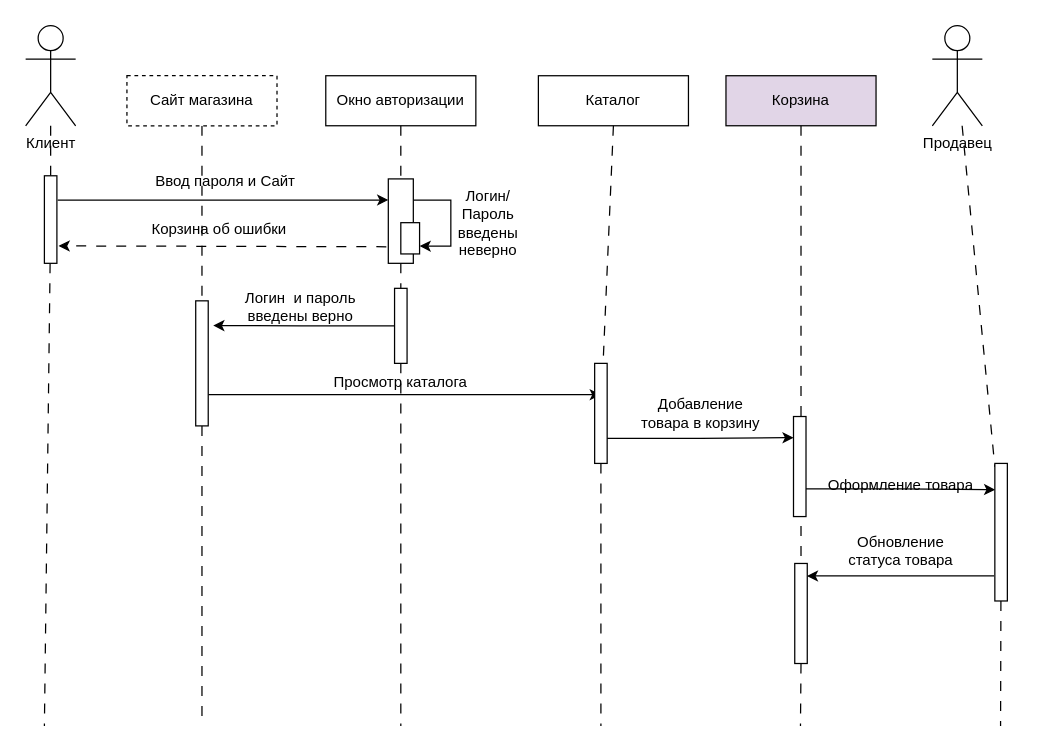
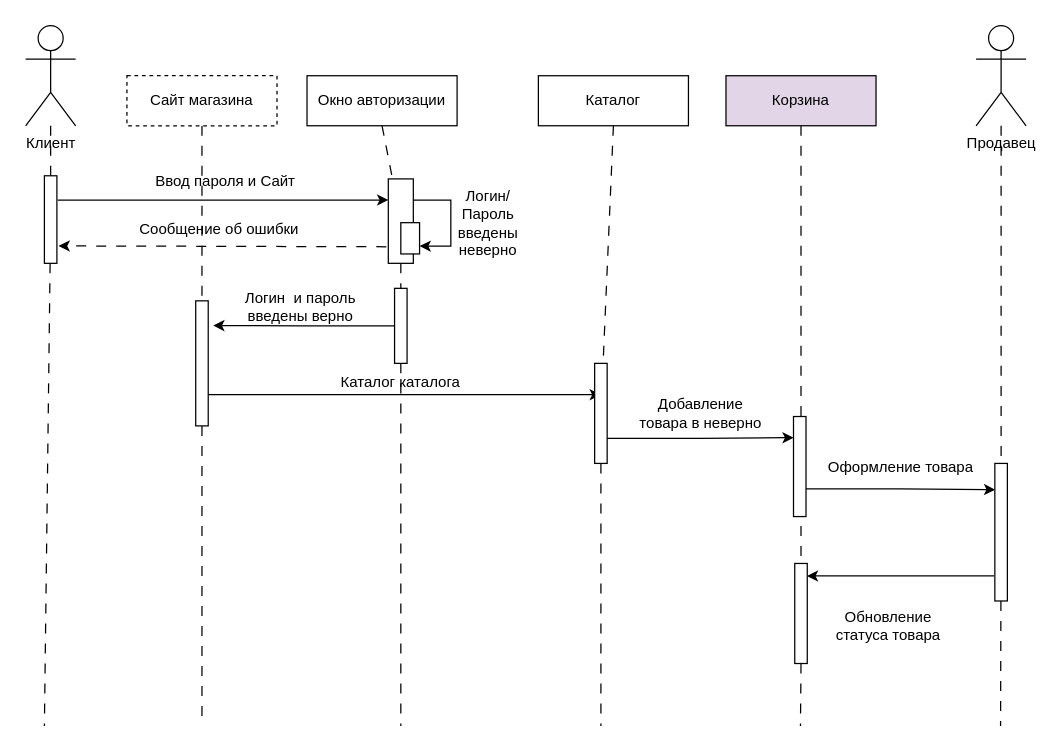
- <mxCell id="9" value="Продавец" style="shape=umlActor;verticalLabelPosition=bottom;verticalAlign=top;html=1;outlineConnect=0;" vertex="1" parent="1"><mxGeometry x="745" y="20" width="40" height="80" as="geometry" /></mxCell>
+ <mxCell id="9" value="Продавец" style="shape=umlActor;verticalLabelPosition=bottom;verticalAlign=top;html=1;outlineConnect=0;" vertex="1" parent="1"><mxGeometry x="780" y="20" width="40" height="80" as="geometry" /></mxCell>
- <mxCell id="6" value="Окно авторизации" style="rounded=0;whiteSpace=wrap;html=1;" vertex="1" parent="1"><mxGeometry x="260" y="60" width="120" height="40" as="geometry" /></mxCell>
+ <mxCell id="6" value="Окно авторизации" style="rounded=0;whiteSpace=wrap;html=1;" vertex="1" parent="1"><mxGeometry x="245" y="60" width="120" height="40" as="geometry" /></mxCell>
- <mxCell id="24" value="Корзина об ошибки" style="text;html=1;align=center;verticalAlign=middle;whiteSpace=wrap;rounded=0;" vertex="1" parent="1"><mxGeometry x="110" y="167.5" width="130" height="30" as="geometry" /></mxCell>
+ <mxCell id="24" value="Сообщение об ошибки" style="text;html=1;align=center;verticalAlign=middle;whiteSpace=wrap;rounded=0;" vertex="1" parent="1"><mxGeometry x="110" y="167.5" width="130" height="30" as="geometry" /></mxCell>
- <mxCell id="40" value="Просмотр каталога" style="text;html=1;align=center;verticalAlign=middle;whiteSpace=wrap;rounded=0;" vertex="1" parent="1"><mxGeometry x="260" y="290" width="120" height="30" as="geometry" /></mxCell>
+ <mxCell id="40" value="Каталог каталога" style="text;html=1;align=center;verticalAlign=middle;whiteSpace=wrap;rounded=0;" vertex="1" parent="1"><mxGeometry x="260" y="290" width="120" height="30" as="geometry" /></mxCell>
- <mxCell id="41" value="Добавление товара в корзину" style="text;html=1;align=center;verticalAlign=middle;whiteSpace=wrap;rounded=0;" vertex="1" parent="1"><mxGeometry x="510" y="315" width="100" height="30" as="geometry" /></mxCell>
+ <mxCell id="41" value="Добавление товара в неверно" style="text;html=1;align=center;verticalAlign=middle;whiteSpace=wrap;rounded=0;" vertex="1" parent="1"><mxGeometry x="510" y="315" width="100" height="30" as="geometry" /></mxCell>
- <mxCell id="42" value="Оформление товара" style="text;html=1;align=center;verticalAlign=middle;whiteSpace=wrap;rounded=0;" vertex="1" parent="1"><mxGeometry x="660" y="372.5" width="120" height="30" as="geometry" /></mxCell>
+ <mxCell id="42" value="Оформление товара" style="text;html=1;align=center;verticalAlign=middle;whiteSpace=wrap;rounded=0;" vertex="1" parent="1"><mxGeometry x="660" y="357.5" width="120" height="30" as="geometry" /></mxCell>
- <mxCell id="43" value="Обновление статуса товара" style="text;html=1;align=center;verticalAlign=middle;whiteSpace=wrap;rounded=0;" vertex="1" parent="1"><mxGeometry x="670" y="425" width="100" height="30" as="geometry" /></mxCell>
+ <mxCell id="43" value="Обновление статуса товара" style="text;html=1;align=center;verticalAlign=middle;whiteSpace=wrap;rounded=0;" vertex="1" parent="1"><mxGeometry x="660" y="485" width="100" height="30" as="geometry" /></mxCell>
